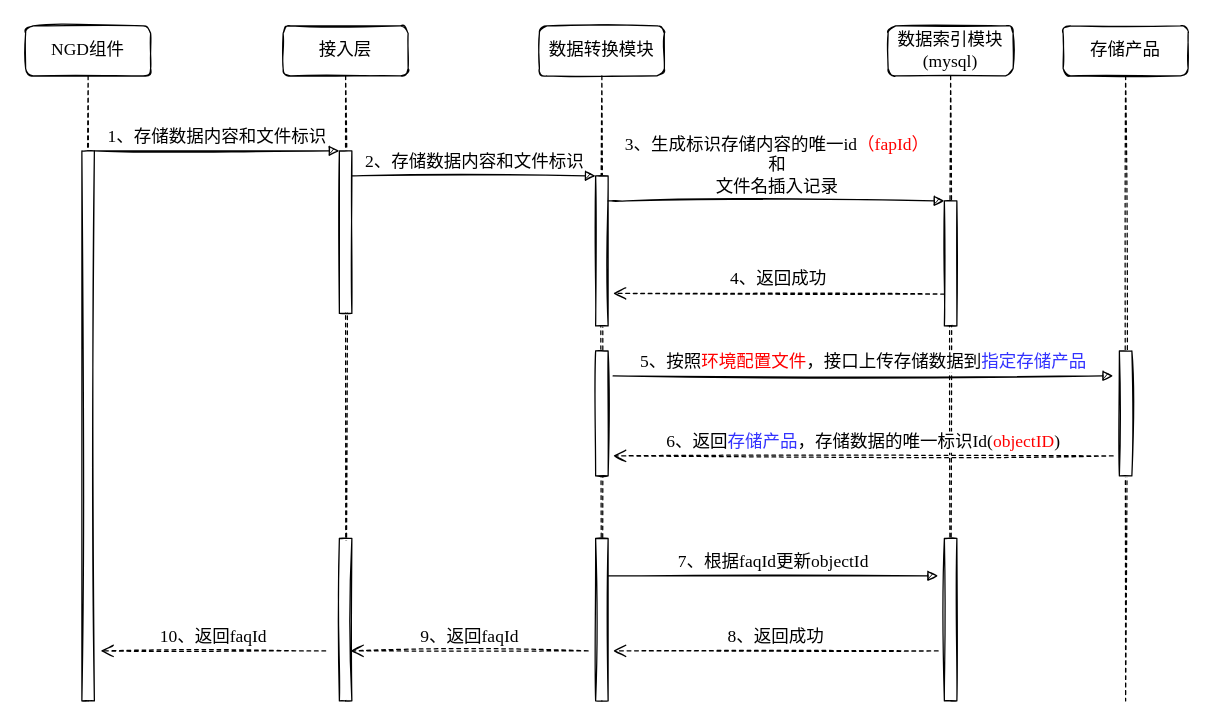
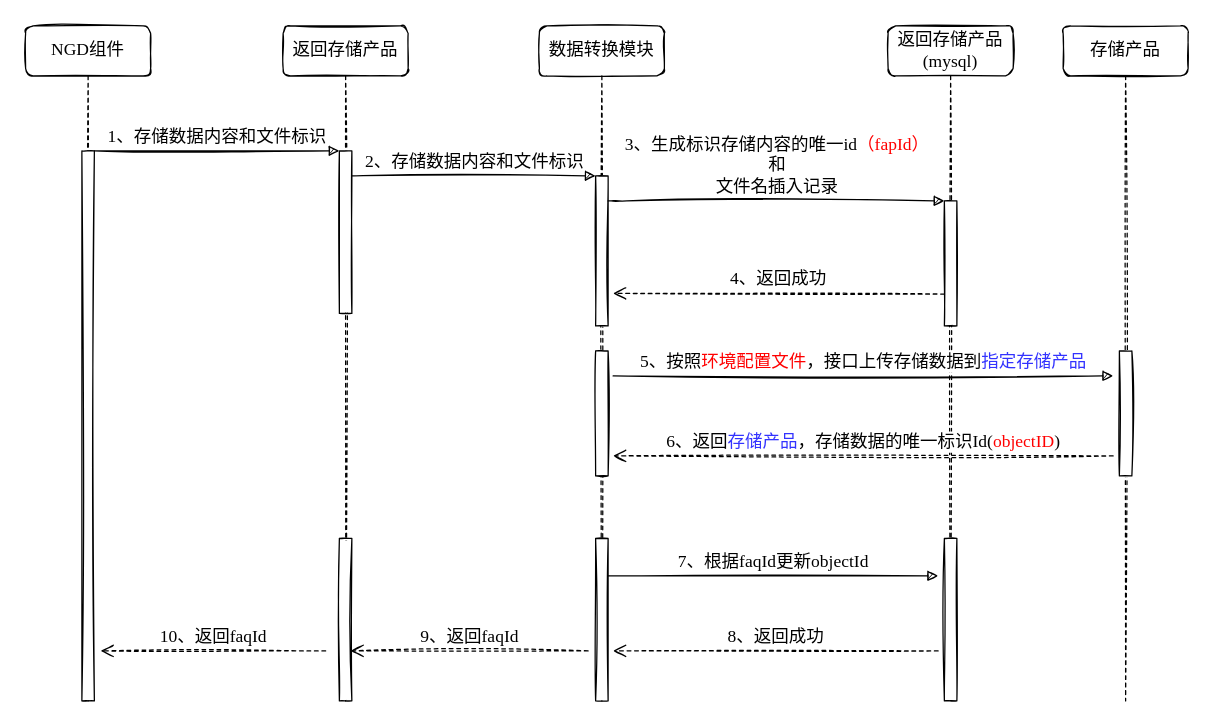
- <mxCell id="3" value="接入层" style="shape=umlLifeline;perimeter=lifelinePerimeter;whiteSpace=wrap;html=1;container=1;collapsible=0;recursiveResize=0;outlineConnect=0;rounded=1;shadow=0;comic=0;labelBackgroundColor=none;strokeWidth=1;fontFamily=Comic Sans MS;fontSize=14;align=center;sketch=1;" parent="2" vertex="1"><mxGeometry x="206" width="100" height="540" as="geometry" /></mxCell>
+ <mxCell id="3" value="返回存储产品" style="shape=umlLifeline;perimeter=lifelinePerimeter;whiteSpace=wrap;html=1;container=1;collapsible=0;recursiveResize=0;outlineConnect=0;rounded=1;shadow=0;comic=0;labelBackgroundColor=none;strokeWidth=1;fontFamily=Comic Sans MS;fontSize=14;align=center;sketch=1;" parent="2" vertex="1"><mxGeometry x="206" width="100" height="540" as="geometry" /></mxCell>
- <mxCell id="13" value="数据索引模块&lt;br style=&quot;font-size: 14px;&quot;&gt;(mysql)" style="shape=umlLifeline;perimeter=lifelinePerimeter;whiteSpace=wrap;html=1;container=1;collapsible=0;recursiveResize=0;outlineConnect=0;rounded=1;shadow=0;comic=0;labelBackgroundColor=none;strokeWidth=1;fontFamily=Comic Sans MS;fontSize=14;align=center;sketch=1;" parent="2" vertex="1"><mxGeometry x="690" width="100" height="540" as="geometry" /></mxCell>
+ <mxCell id="13" value="返回存储产品&lt;br style=&quot;font-size: 14px;&quot;&gt;(mysql)" style="shape=umlLifeline;perimeter=lifelinePerimeter;whiteSpace=wrap;html=1;container=1;collapsible=0;recursiveResize=0;outlineConnect=0;rounded=1;shadow=0;comic=0;labelBackgroundColor=none;strokeWidth=1;fontFamily=Comic Sans MS;fontSize=14;align=center;sketch=1;" parent="2" vertex="1"><mxGeometry x="690" width="100" height="540" as="geometry" /></mxCell>
